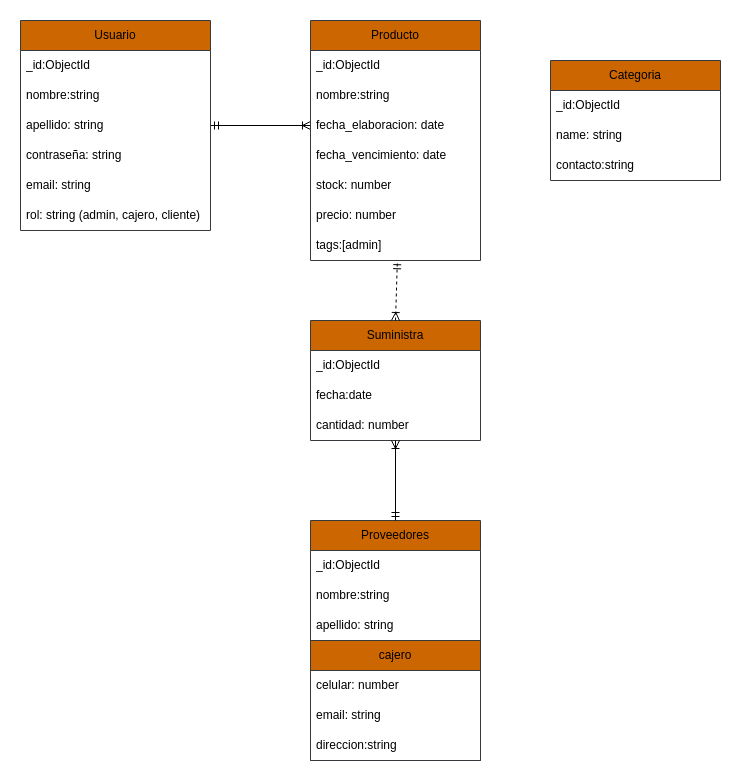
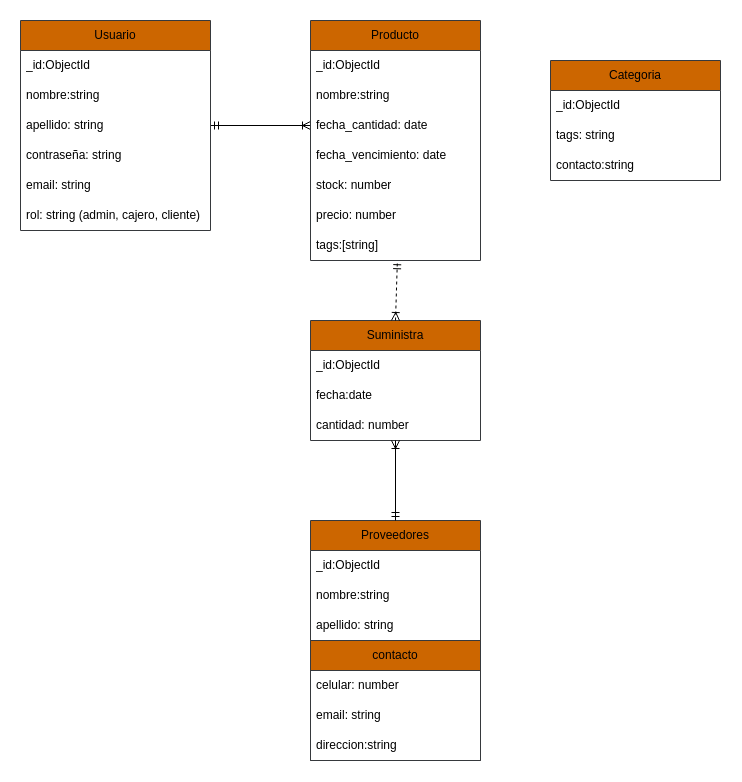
- <mxCell id="13" value="fecha_elaboracion: date" style="text;strokeColor=none;fillColor=none;align=left;verticalAlign=middle;spacingLeft=4;spacingRight=4;overflow=hidden;points=[[0,0.5],[1,0.5]];portConstraint=eastwest;rotatable=0;whiteSpace=wrap;html=1;" parent="10" vertex="1"><mxGeometry y="90" width="170" height="30" as="geometry" /></mxCell>
+ <mxCell id="13" value="fecha_cantidad: date" style="text;strokeColor=none;fillColor=none;align=left;verticalAlign=middle;spacingLeft=4;spacingRight=4;overflow=hidden;points=[[0,0.5],[1,0.5]];portConstraint=eastwest;rotatable=0;whiteSpace=wrap;html=1;" parent="10" vertex="1"><mxGeometry y="90" width="170" height="30" as="geometry" /></mxCell>
- <mxCell id="28" value="name: string&amp;nbsp;" style="text;strokeColor=none;fillColor=none;align=left;verticalAlign=middle;spacingLeft=4;spacingRight=4;overflow=hidden;points=[[0,0.5],[1,0.5]];portConstraint=eastwest;rotatable=0;whiteSpace=wrap;html=1;" parent="26" vertex="1"><mxGeometry y="60" width="170" height="30" as="geometry" /></mxCell>
+ <mxCell id="28" value="tags: string&amp;nbsp;" style="text;strokeColor=none;fillColor=none;align=left;verticalAlign=middle;spacingLeft=4;spacingRight=4;overflow=hidden;points=[[0,0.5],[1,0.5]];portConstraint=eastwest;rotatable=0;whiteSpace=wrap;html=1;" parent="26" vertex="1"><mxGeometry y="60" width="170" height="30" as="geometry" /></mxCell>
- <mxCell id="17" value="tags:[admin]" style="text;strokeColor=none;fillColor=none;align=left;verticalAlign=middle;spacingLeft=4;spacingRight=4;overflow=hidden;points=[[0,0.5],[1,0.5]];portConstraint=eastwest;rotatable=0;whiteSpace=wrap;html=1;" parent="10" vertex="1"><mxGeometry y="210" width="170" height="30" as="geometry" /></mxCell>
+ <mxCell id="17" value="tags:[string]" style="text;strokeColor=none;fillColor=none;align=left;verticalAlign=middle;spacingLeft=4;spacingRight=4;overflow=hidden;points=[[0,0.5],[1,0.5]];portConstraint=eastwest;rotatable=0;whiteSpace=wrap;html=1;" parent="10" vertex="1"><mxGeometry y="210" width="170" height="30" as="geometry" /></mxCell>
- <mxCell id="22" value="cajero" style="swimlane;fontStyle=0;childLayout=stackLayout;horizontal=1;startSize=30;horizontalStack=0;resizeParent=1;resizeParentMax=0;resizeLast=0;collapsible=1;marginBottom=0;whiteSpace=wrap;html=1;fillColor=#CC6600;strokeColor=#36393d;" parent="18" vertex="1"><mxGeometry y="120" width="170" height="120" as="geometry" /></mxCell>
+ <mxCell id="22" value="contacto" style="swimlane;fontStyle=0;childLayout=stackLayout;horizontal=1;startSize=30;horizontalStack=0;resizeParent=1;resizeParentMax=0;resizeLast=0;collapsible=1;marginBottom=0;whiteSpace=wrap;html=1;fillColor=#CC6600;strokeColor=#36393d;" parent="18" vertex="1"><mxGeometry y="120" width="170" height="120" as="geometry" /></mxCell>
